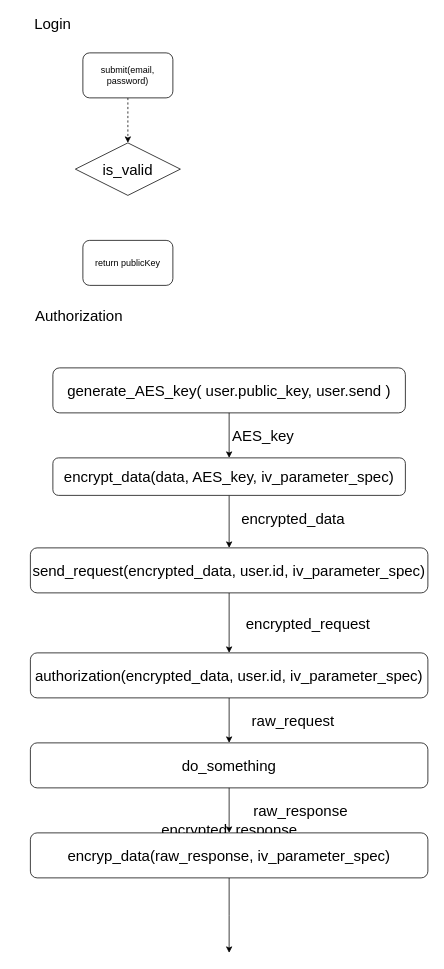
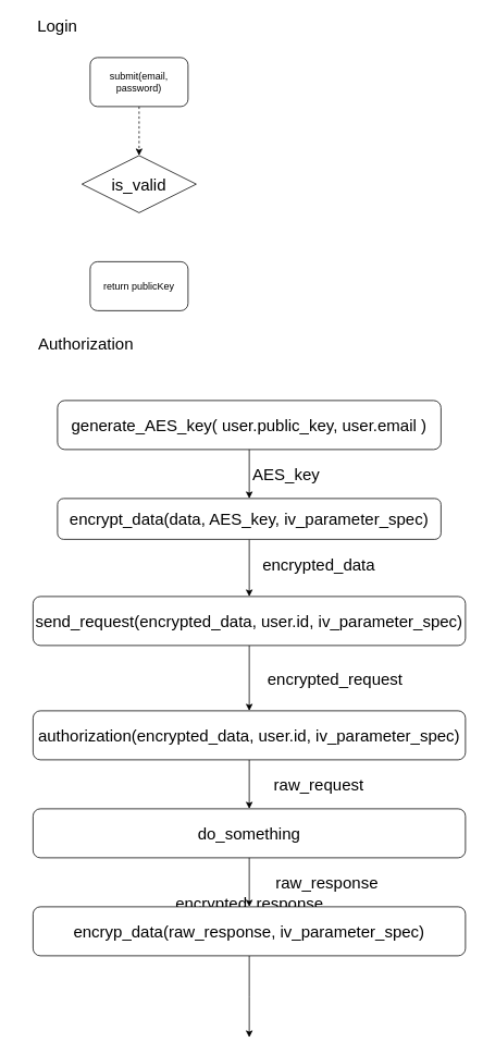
- <mxCell id="8" value="generate_AES_key( user.public_key, user.send )" style="rounded=1;whiteSpace=wrap;html=1;fontSize=20;" vertex="1" parent="1"><mxGeometry x="70" y="490" width="470" height="60" as="geometry" /></mxCell>
+ <mxCell id="8" value="generate_AES_key( user.public_key, user.email )" style="rounded=1;whiteSpace=wrap;html=1;fontSize=20;" vertex="1" parent="1"><mxGeometry x="70" y="490" width="470" height="60" as="geometry" /></mxCell>
